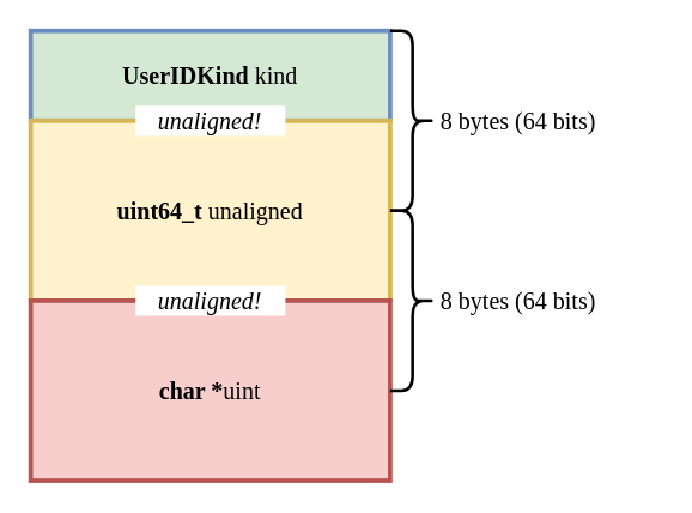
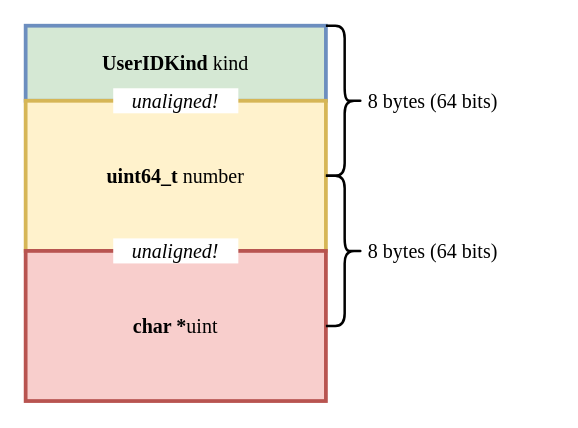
- <mxCell id="3" value="&lt;b&gt;uint64_t&lt;/b&gt; unaligned" style="rounded=0;whiteSpace=wrap;html=1;strokeWidth=3;fillColor=#fff2cc;strokeColor=#d6b656;fontFamily=Iosevka;fontSize=16;" vertex="1" parent="1"><mxGeometry x="20" y="80" width="240" height="120" as="geometry" /></mxCell>
+ <mxCell id="3" value="&lt;b&gt;uint64_t&lt;/b&gt; number" style="rounded=0;whiteSpace=wrap;html=1;strokeWidth=3;fillColor=#fff2cc;strokeColor=#d6b656;fontFamily=Iosevka;fontSize=16;" vertex="1" parent="1"><mxGeometry x="20" y="80" width="240" height="120" as="geometry" /></mxCell>
